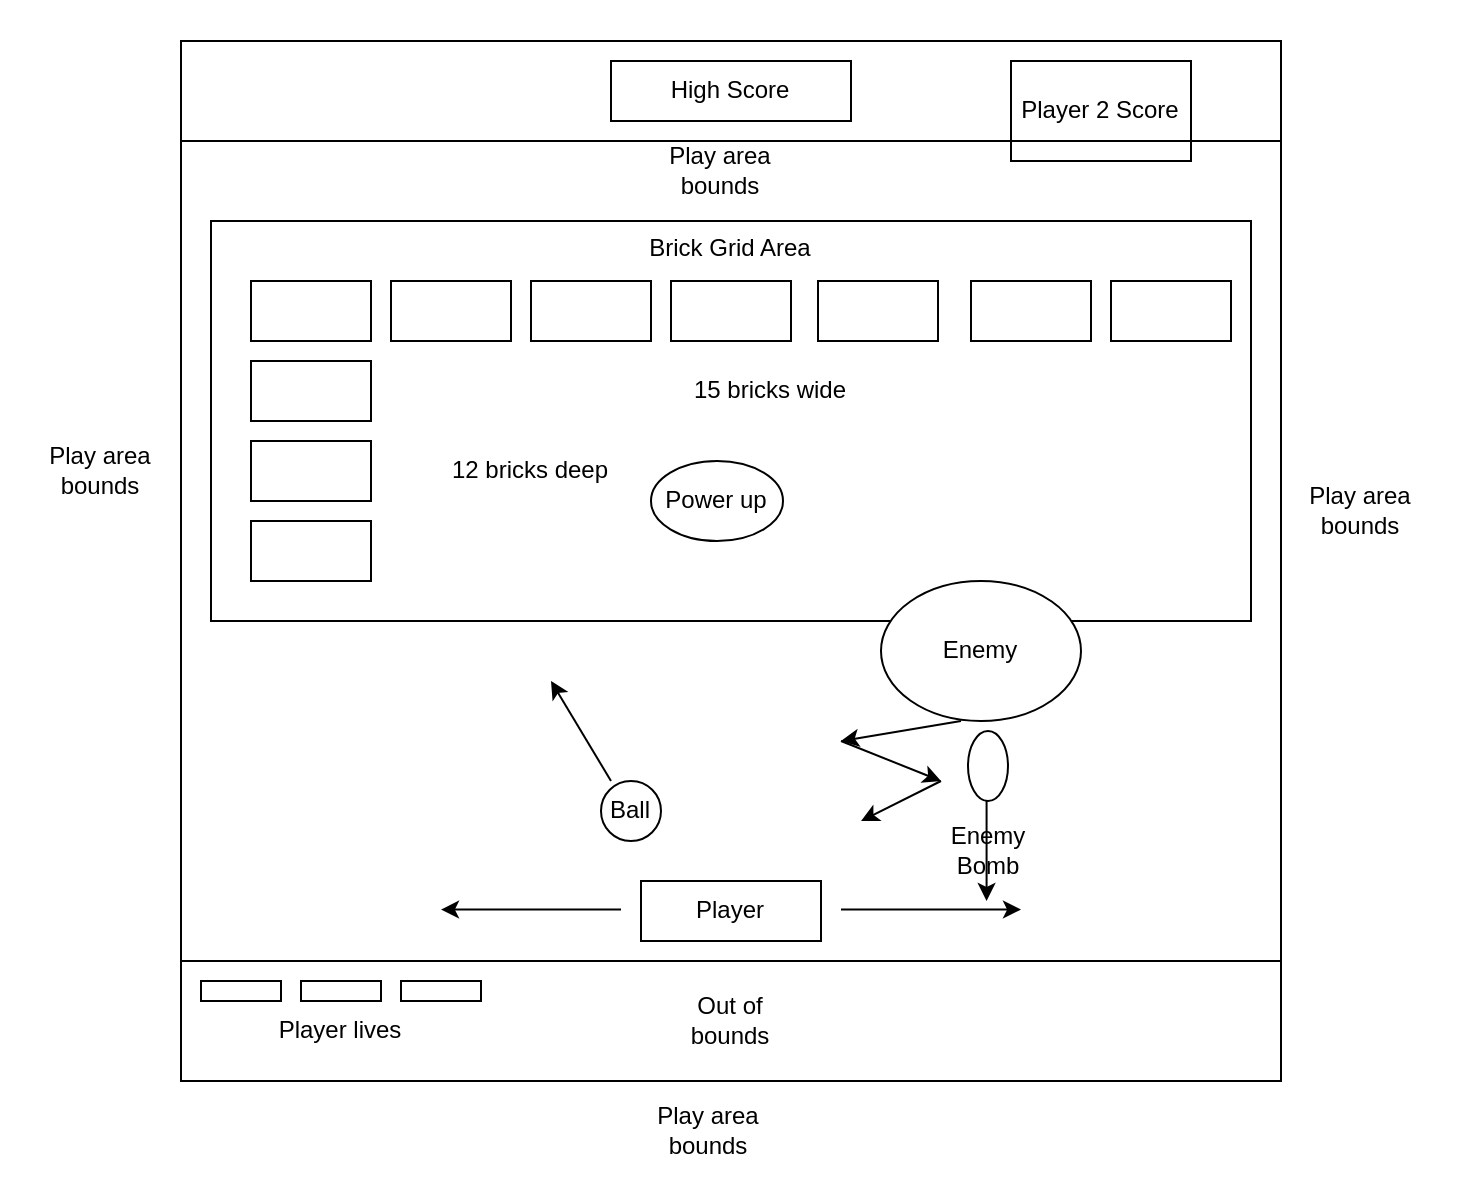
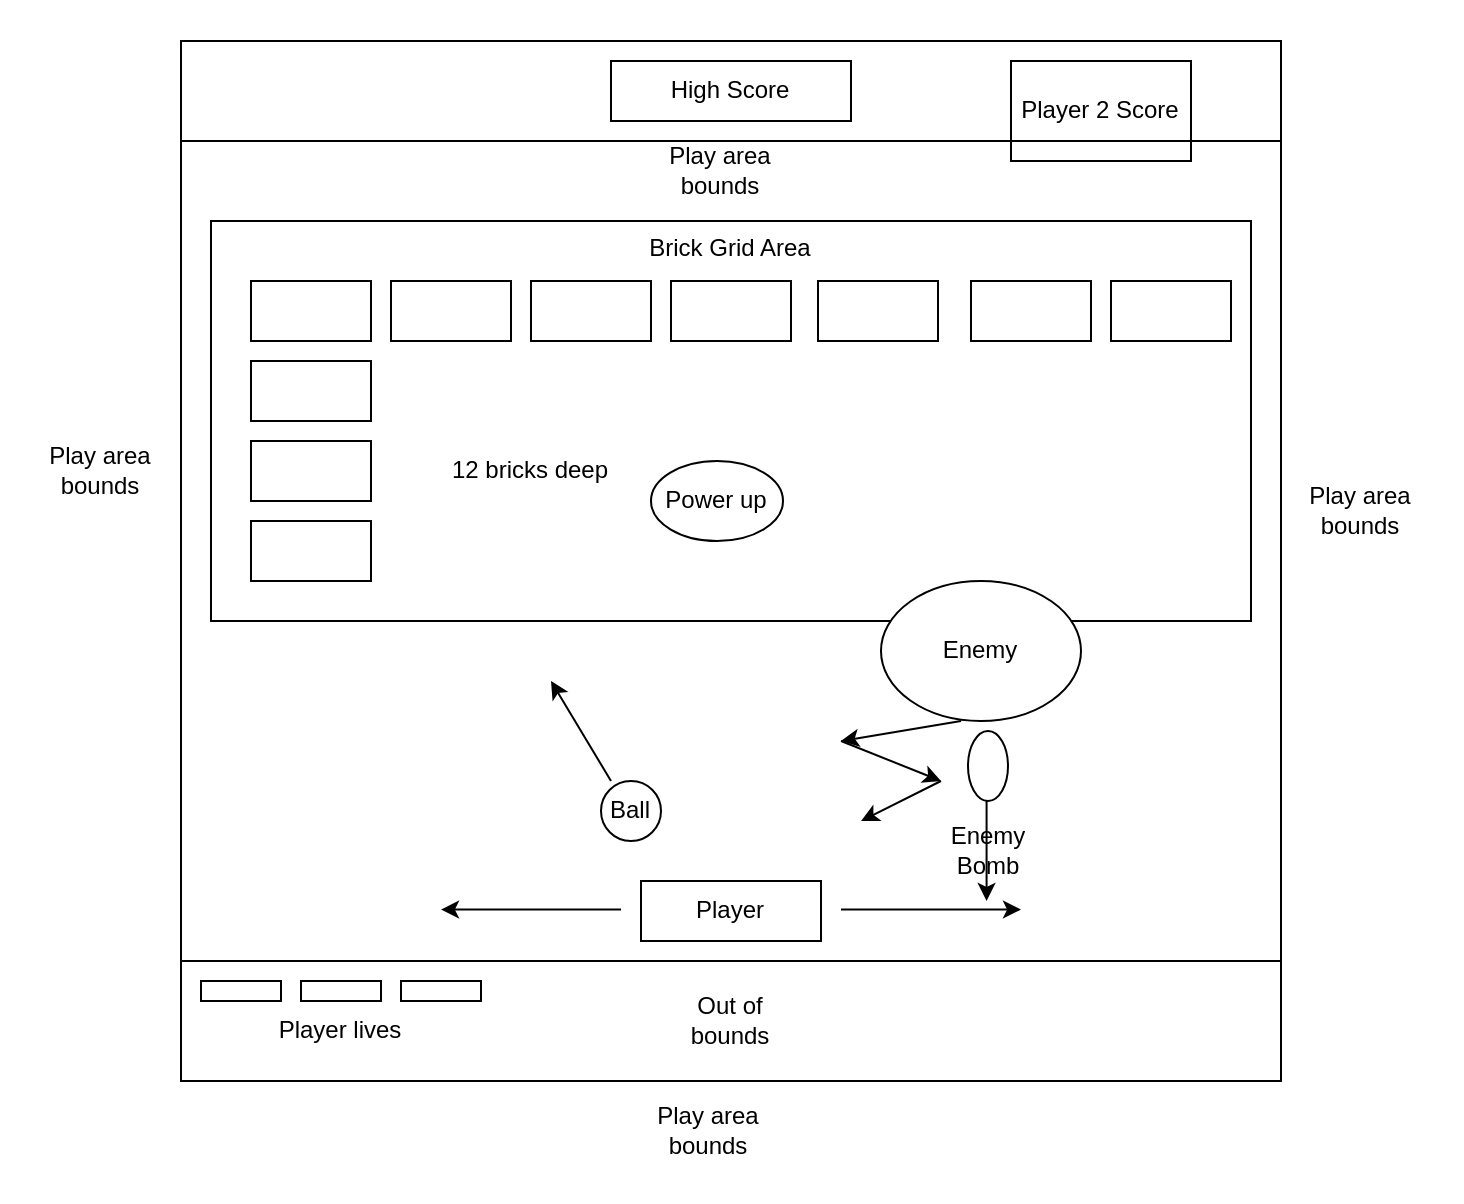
- <mxCell id="16" value="15 bricks wide" style="text;html=1;strokeColor=none;fillColor=none;align=center;verticalAlign=middle;whiteSpace=wrap;rounded=0;" parent="1" vertex="1"><mxGeometry x="315" y="180" width="140" height="30" as="geometry" /></mxCell>
